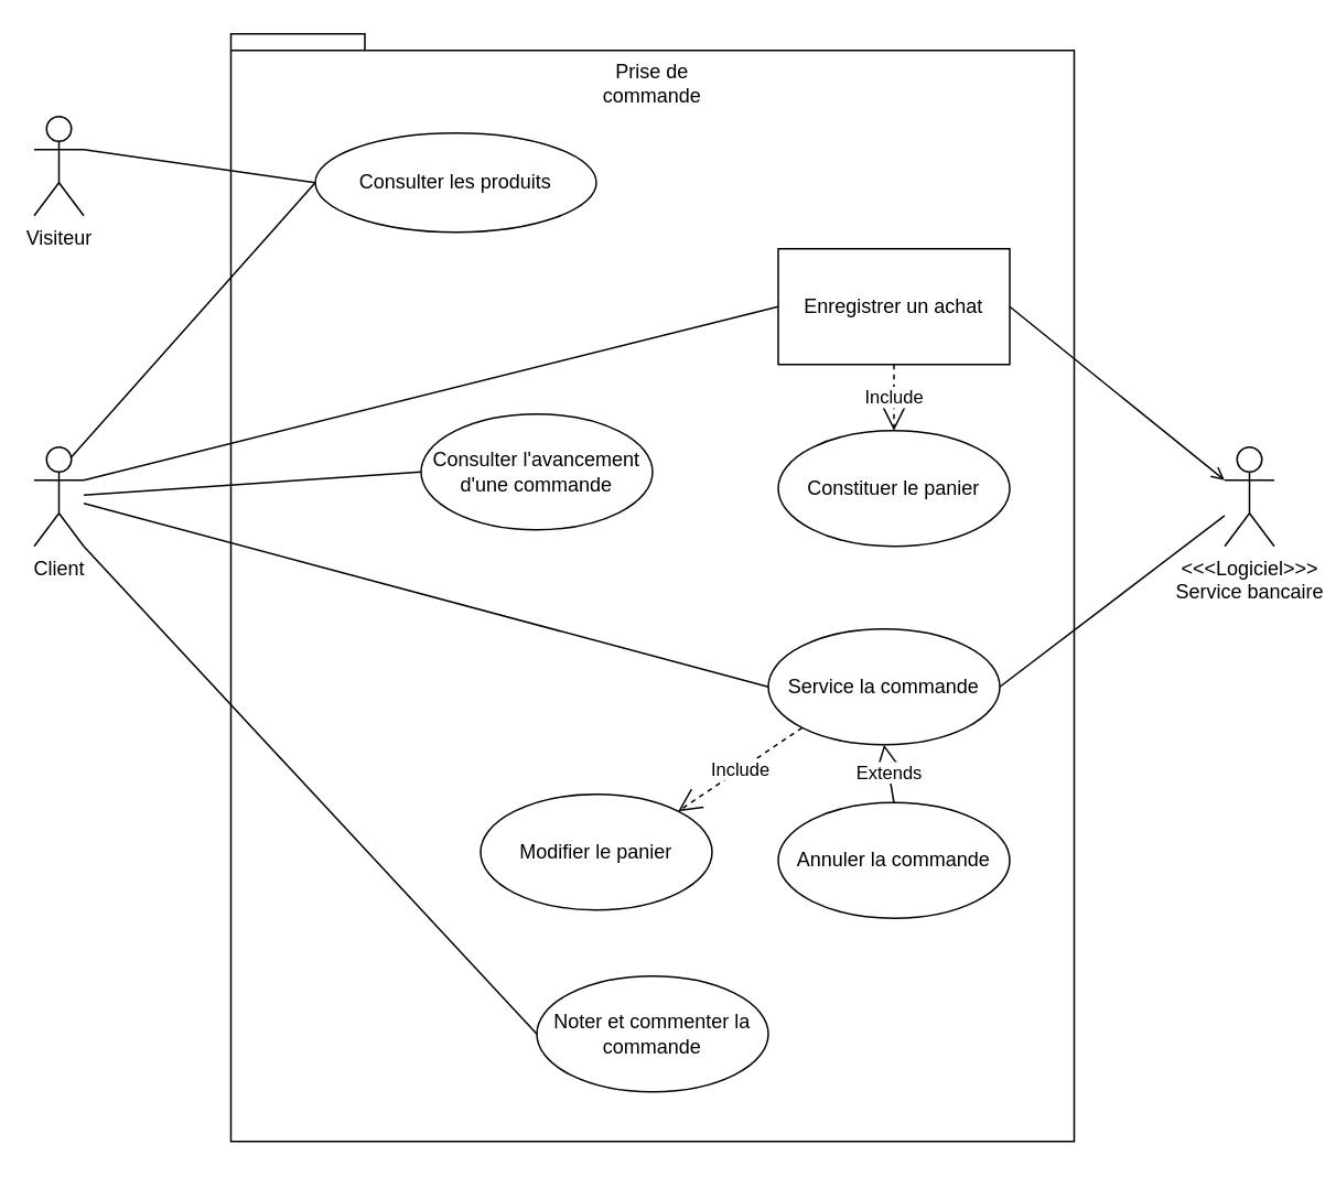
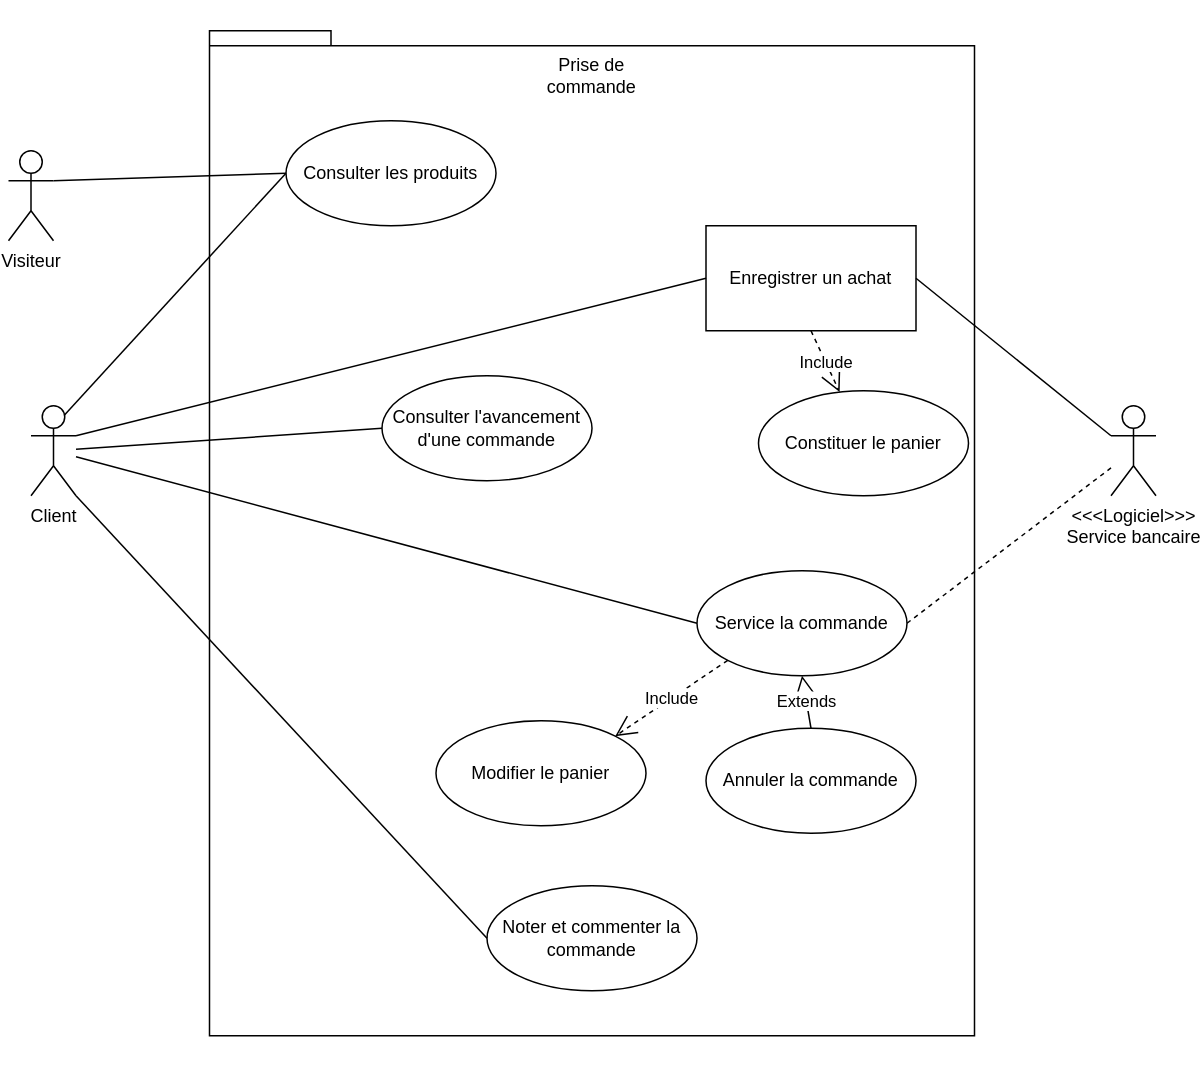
- <mxCell id="13" value="Visiteur" style="shape=umlActor;verticalLabelPosition=bottom;verticalAlign=top;html=1;" vertex="1" parent="1"><mxGeometry x="20" y="70" width="30" height="60" as="geometry" /></mxCell>
+ <mxCell id="13" value="Visiteur" style="shape=umlActor;verticalLabelPosition=bottom;verticalAlign=top;html=1;" vertex="1" parent="1"><mxGeometry x="5" y="100" width="30" height="60" as="geometry" /></mxCell>
- <mxCell id="3" value="Consulter les produits" style="ellipse;whiteSpace=wrap;html=1;" vertex="1" parent="1"><mxGeometry x="190" y="80" width="170" height="60" as="geometry" /></mxCell>
+ <mxCell id="3" value="Consulter les produits" style="ellipse;whiteSpace=wrap;html=1;" vertex="1" parent="1"><mxGeometry x="190" y="80" width="140" height="70" as="geometry" /></mxCell>
- <mxCell id="20" value="" style="endArrow=open;html=1;entryX=0;entryY=0.333;entryDx=0;entryDy=0;exitX=1;exitY=0.5;exitDx=0;exitDy=0;entryPerimeter=0;" edge="1" parent="1" source="4" target="14"><mxGeometry width="50" height="50" relative="1" as="geometry"><mxPoint x="667" y="195" as="sourcePoint" /><mxPoint x="807" y="220" as="targetPoint" /></mxGeometry></mxCell>
+ <mxCell id="20" value="" style="endArrow=none;html=1;entryX=0;entryY=0.333;entryDx=0;entryDy=0;exitX=1;exitY=0.5;exitDx=0;exitDy=0;entryPerimeter=0;" edge="1" parent="1" source="4" target="14"><mxGeometry width="50" height="50" relative="1" as="geometry"><mxPoint x="667" y="195" as="sourcePoint" /><mxPoint x="807" y="220" as="targetPoint" /></mxGeometry></mxCell>
- <mxCell id="5" value="Constituer le panier" style="ellipse;whiteSpace=wrap;html=1;" vertex="1" parent="1"><mxGeometry x="470" y="260" width="140" height="70" as="geometry" /></mxCell>
+ <mxCell id="5" value="Constituer le panier" style="ellipse;whiteSpace=wrap;html=1;" vertex="1" parent="1"><mxGeometry x="505" y="260" width="140" height="70" as="geometry" /></mxCell>
- <mxCell id="22" value="" style="endArrow=none;html=1;exitX=1;exitY=0.5;exitDx=0;exitDy=0;" edge="1" parent="1" source="8" target="14"><mxGeometry width="50" height="50" relative="1" as="geometry"><mxPoint x="640" y="360" as="sourcePoint" /><mxPoint x="770" y="465" as="targetPoint" /></mxGeometry></mxCell>
+ <mxCell id="22" value="" style="endArrow=none;html=1;exitX=1;exitY=0.5;exitDx=0;exitDy=0;dashed=1;" edge="1" parent="1" source="8" target="14"><mxGeometry width="50" height="50" relative="1" as="geometry"><mxPoint x="640" y="360" as="sourcePoint" /><mxPoint x="770" y="465" as="targetPoint" /></mxGeometry></mxCell>
